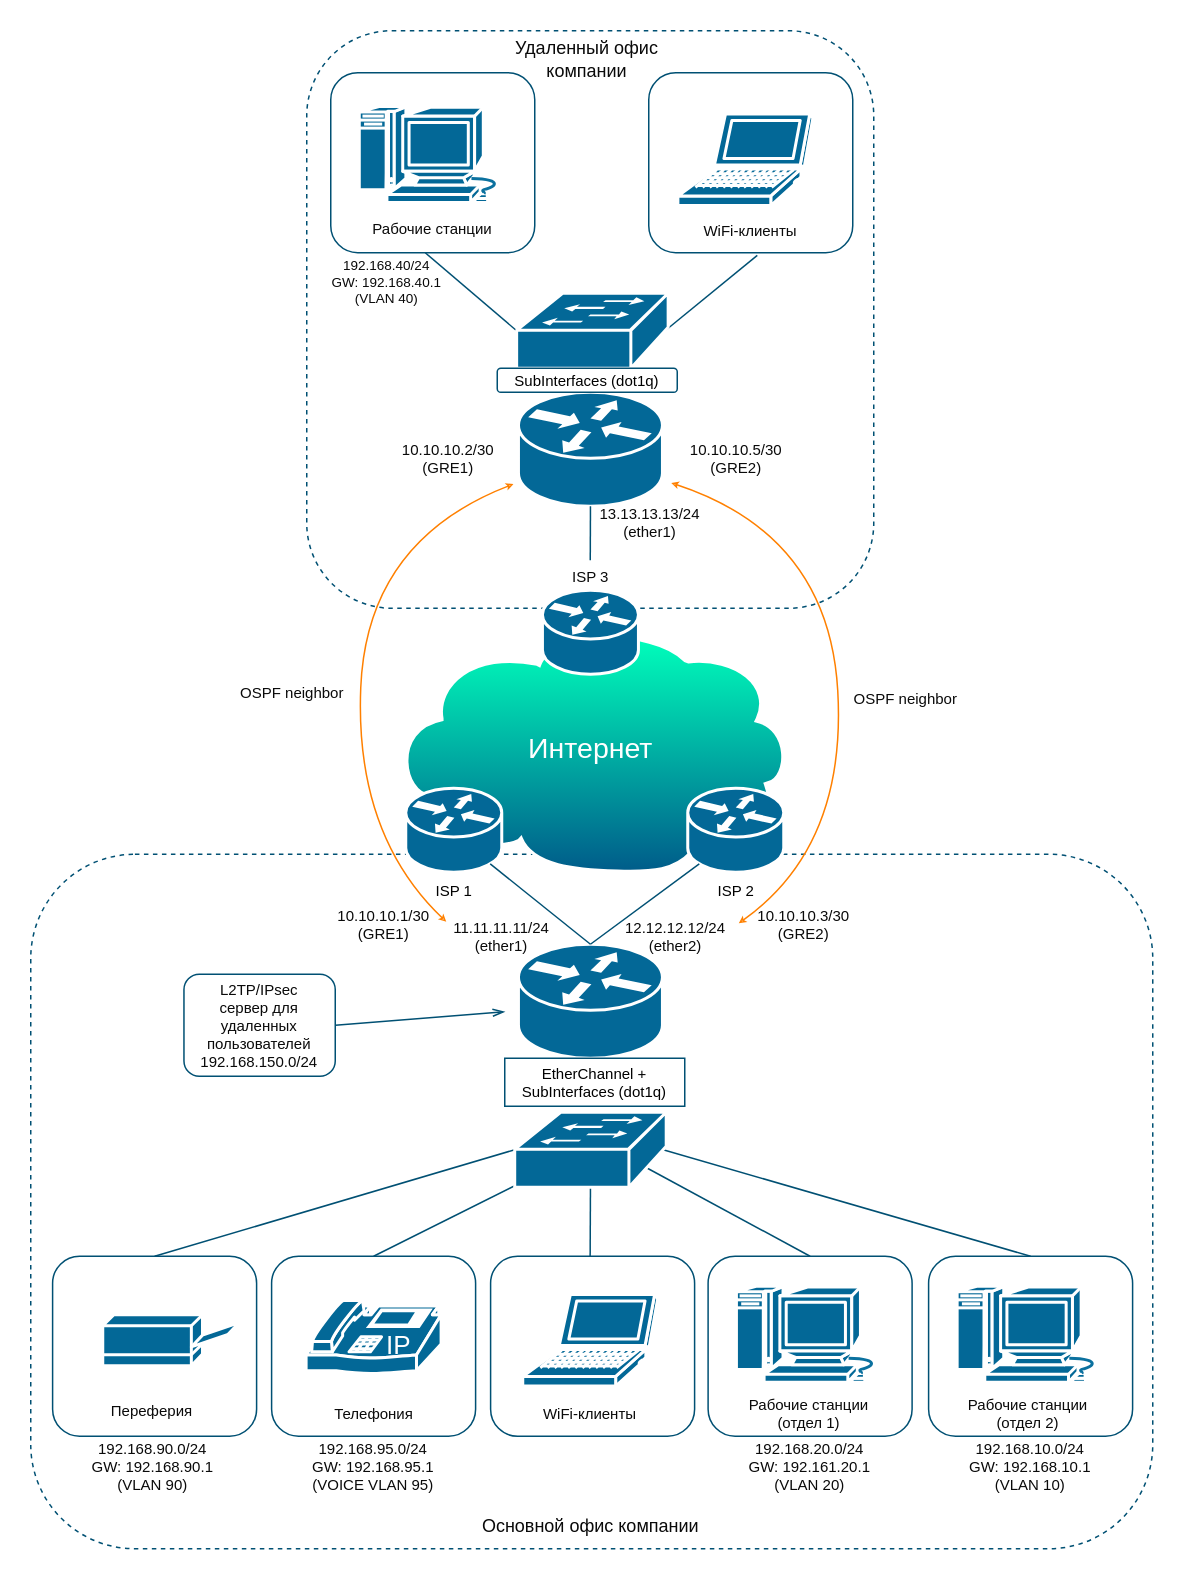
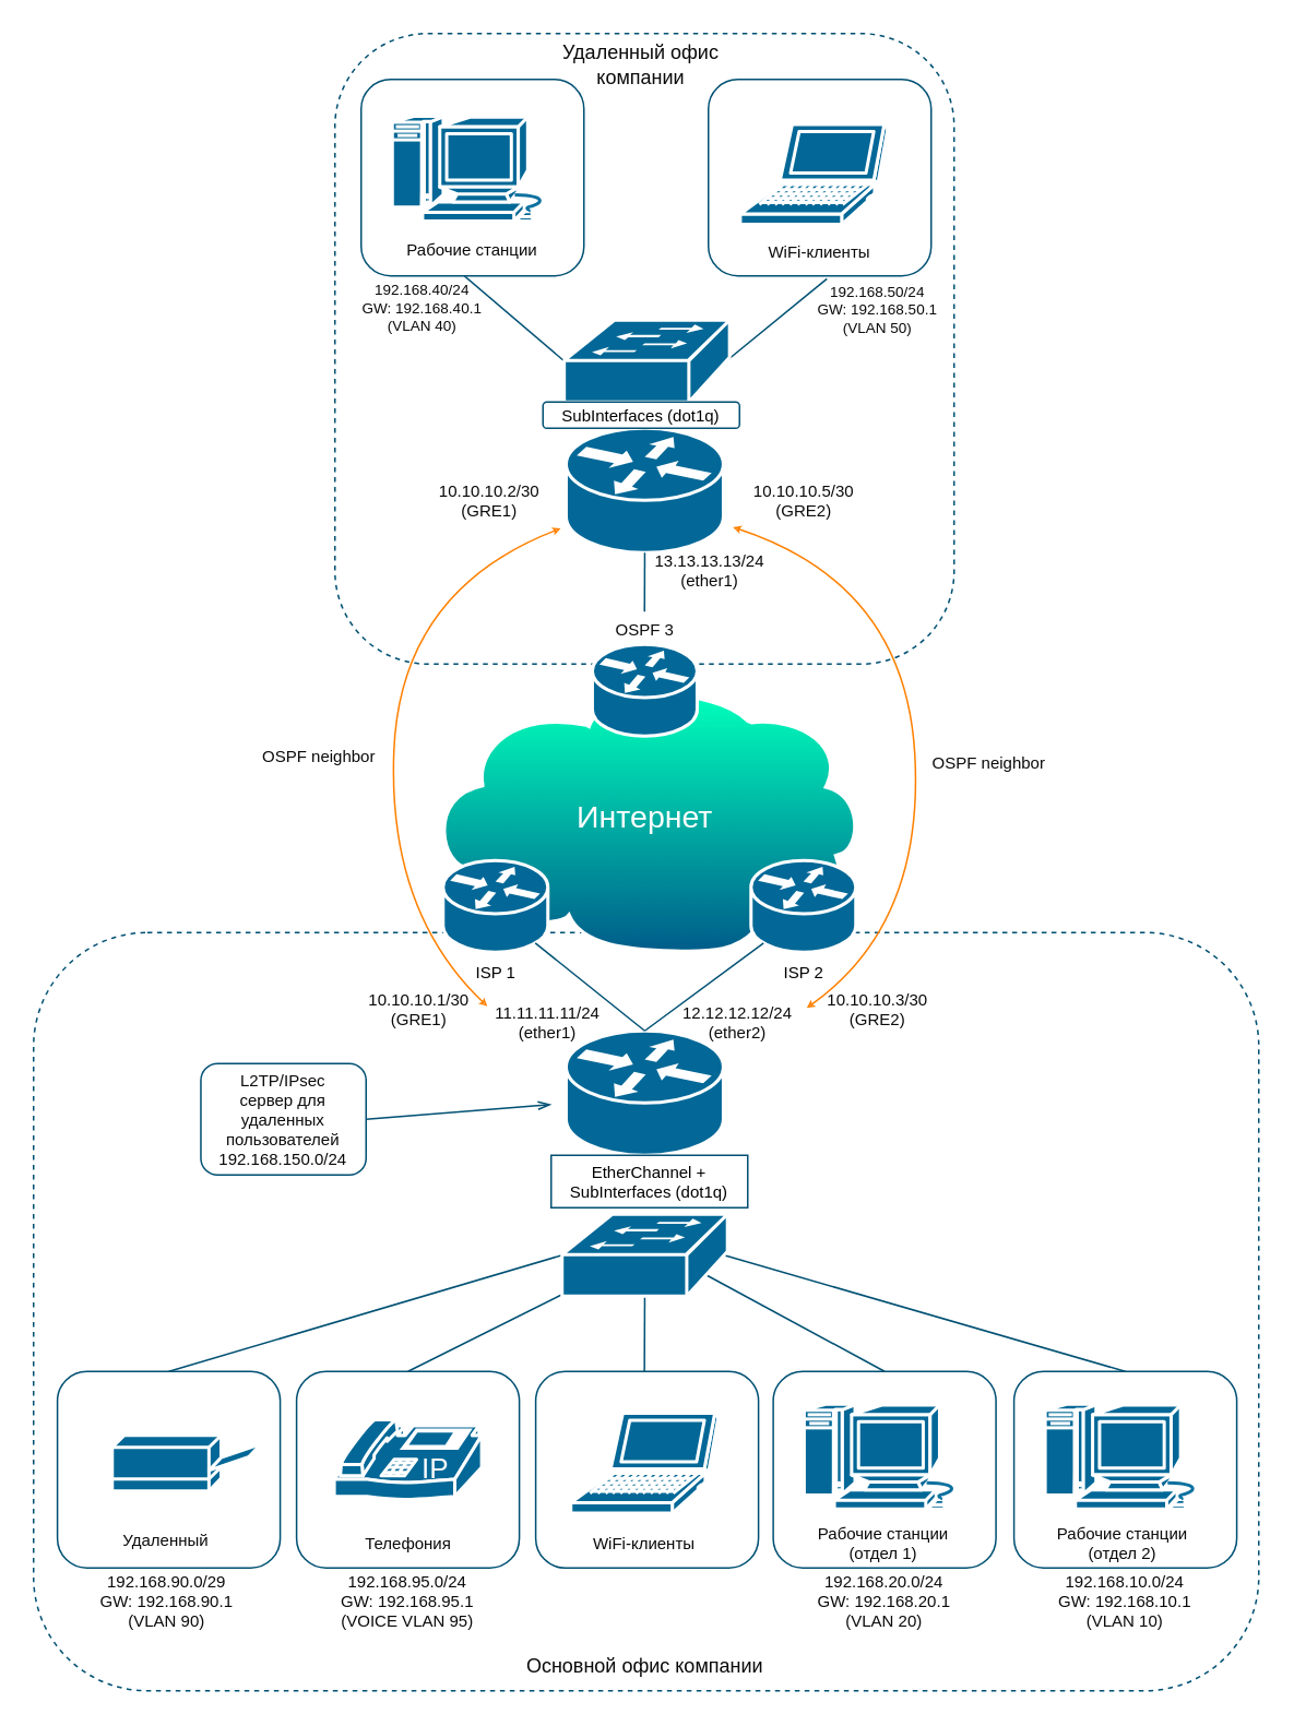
+ <mxCell id="63" value="&lt;div&gt;192.168.50/24&lt;/div&gt;&lt;div&gt;GW: 192.168.50.1&lt;br&gt;&lt;/div&gt;&lt;div&gt;(VLAN 50)&lt;br&gt;&lt;/div&gt;" style="text;html=1;strokeColor=none;fillColor=none;align=center;verticalAlign=middle;whiteSpace=wrap;rounded=0;fontSize=9;fontColor=#0A0A0A;" parent="1" vertex="1"><mxGeometry x="488.57" y="173" width="93.43" height="32" as="geometry" /></mxCell>
- <mxCell id="18" value="ISP 3" style="shape=mxgraph.cisco.routers.router;sketch=0;html=1;pointerEvents=1;dashed=0;fillColor=#036897;strokeColor=#ffffff;strokeWidth=2;verticalLabelPosition=top;verticalAlign=bottom;align=center;outlineConnect=0;fontColor=#0A0A0A;labelPosition=center;fontSize=10;" parent="1" vertex="1"><mxGeometry x="361.13" y="393" width="64" height="56" as="geometry" /></mxCell>
+ <mxCell id="18" value="OSPF 3" style="shape=mxgraph.cisco.routers.router;sketch=0;html=1;pointerEvents=1;dashed=0;fillColor=#036897;strokeColor=#ffffff;strokeWidth=2;verticalLabelPosition=top;verticalAlign=bottom;align=center;outlineConnect=0;fontColor=#0A0A0A;labelPosition=center;fontSize=10;" parent="1" vertex="1"><mxGeometry x="361.13" y="393" width="64" height="56" as="geometry" /></mxCell>
- <mxCell id="35" value="Переферия" style="text;html=1;strokeColor=none;fillColor=none;align=center;verticalAlign=middle;whiteSpace=wrap;rounded=0;fontColor=#0A0A0A;fontSize=10;" parent="1" vertex="1"><mxGeometry x="33.43" y="925" width="136" height="30" as="geometry" /></mxCell>
+ <mxCell id="35" value="Удаленный" style="text;html=1;strokeColor=none;fillColor=none;align=center;verticalAlign=middle;whiteSpace=wrap;rounded=0;fontColor=#0A0A0A;fontSize=10;" parent="1" vertex="1"><mxGeometry x="33.43" y="925" width="136" height="30" as="geometry" /></mxCell>
- <mxCell id="25" value="&lt;div style=&quot;font-size: 10px;&quot;&gt;192.168.90.0/24&lt;/div&gt;&lt;div style=&quot;font-size: 10px;&quot;&gt;GW: 192.168.90.1&lt;br style=&quot;font-size: 10px;&quot;&gt;&lt;/div&gt;&lt;div style=&quot;font-size: 10px;&quot;&gt;(VLAN 90)&lt;br style=&quot;font-size: 10px;&quot;&gt;&lt;/div&gt;" style="text;html=1;strokeColor=none;fillColor=none;align=center;verticalAlign=middle;whiteSpace=wrap;rounded=0;fontSize=10;fontColor=#0A0A0A;" parent="1" vertex="1"><mxGeometry x="50" y="961" width="102.86" height="32" as="geometry" /></mxCell>
+ <mxCell id="25" value="&lt;div style=&quot;font-size: 10px;&quot;&gt;192.168.90.0/29&lt;/div&gt;&lt;div style=&quot;font-size: 10px;&quot;&gt;GW: 192.168.90.1&lt;br style=&quot;font-size: 10px;&quot;&gt;&lt;/div&gt;&lt;div style=&quot;font-size: 10px;&quot;&gt;(VLAN 90)&lt;br style=&quot;font-size: 10px;&quot;&gt;&lt;/div&gt;" style="text;html=1;strokeColor=none;fillColor=none;align=center;verticalAlign=middle;whiteSpace=wrap;rounded=0;fontSize=10;fontColor=#0A0A0A;" parent="1" vertex="1"><mxGeometry x="50" y="961" width="102.86" height="32" as="geometry" /></mxCell>
- <mxCell id="42" value="&lt;div style=&quot;font-size: 10px;&quot;&gt;192.168.20.0/24&lt;/div&gt;&lt;div style=&quot;font-size: 10px;&quot;&gt;GW: 192.161.20.1&lt;br style=&quot;font-size: 10px;&quot;&gt;&lt;/div&gt;&lt;div style=&quot;font-size: 10px;&quot;&gt;(VLAN 20)&lt;br style=&quot;font-size: 10px;&quot;&gt;&lt;/div&gt;" style="text;html=1;strokeColor=none;fillColor=none;align=center;verticalAlign=middle;whiteSpace=wrap;rounded=0;fontSize=10;fontColor=#0A0A0A;" parent="1" vertex="1"><mxGeometry x="488.14" y="961" width="102.86" height="32" as="geometry" /></mxCell>
+ <mxCell id="42" value="&lt;div style=&quot;font-size: 10px;&quot;&gt;192.168.20.0/24&lt;/div&gt;&lt;div style=&quot;font-size: 10px;&quot;&gt;GW: 192.168.20.1&lt;br style=&quot;font-size: 10px;&quot;&gt;&lt;/div&gt;&lt;div style=&quot;font-size: 10px;&quot;&gt;(VLAN 20)&lt;br style=&quot;font-size: 10px;&quot;&gt;&lt;/div&gt;" style="text;html=1;strokeColor=none;fillColor=none;align=center;verticalAlign=middle;whiteSpace=wrap;rounded=0;fontSize=10;fontColor=#0A0A0A;" parent="1" vertex="1"><mxGeometry x="488.14" y="961" width="102.86" height="32" as="geometry" /></mxCell>
